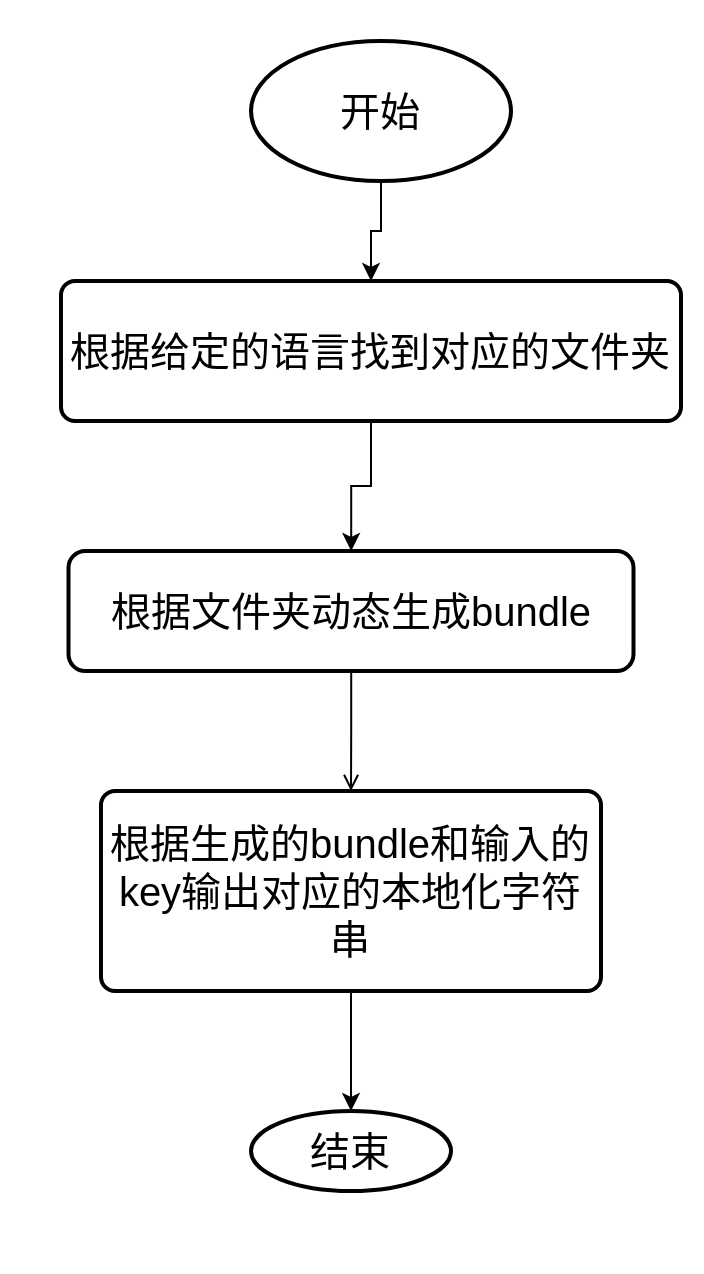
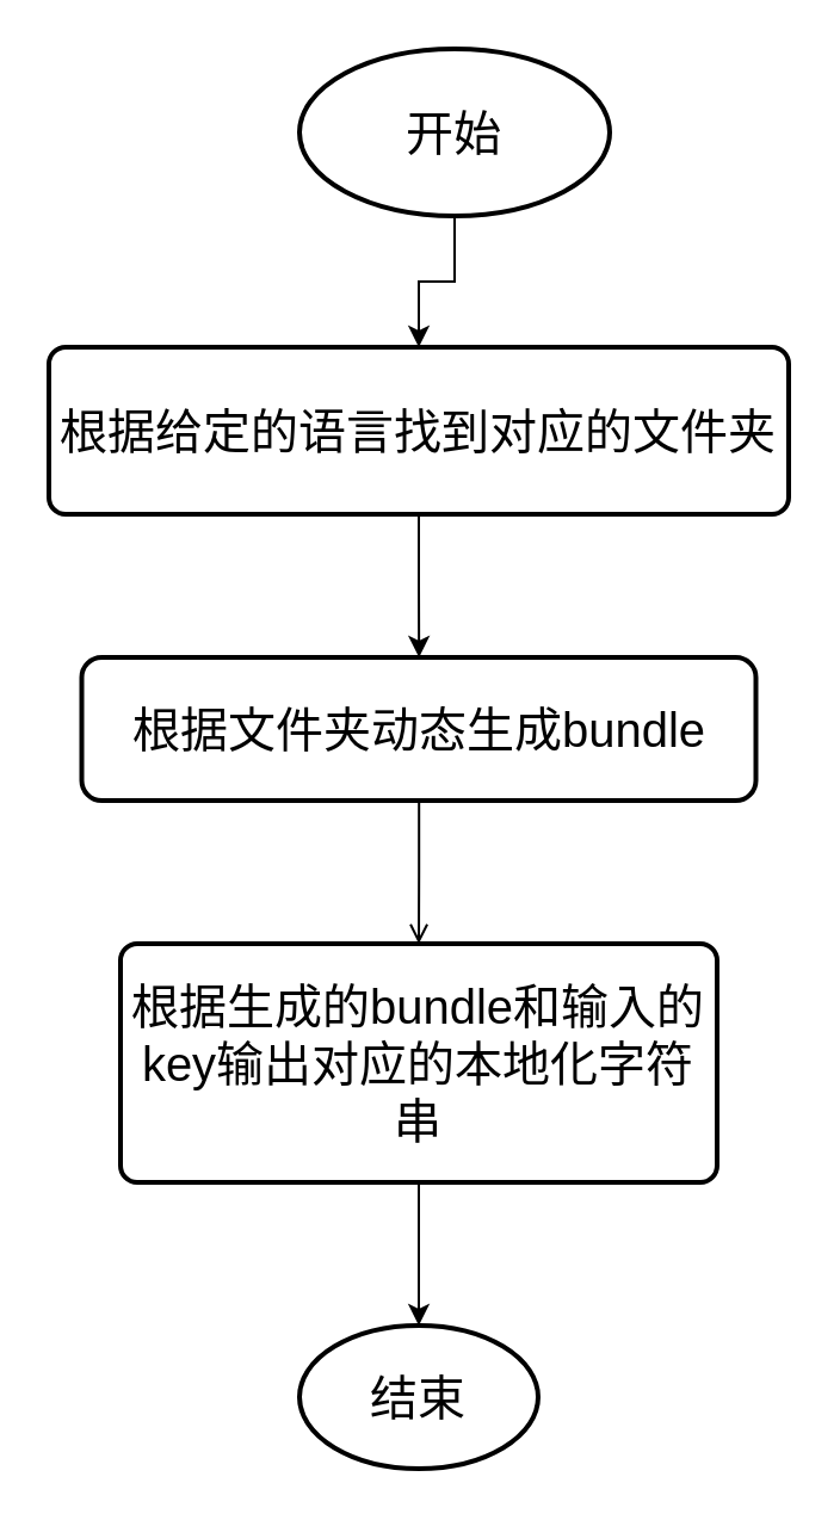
- <mxCell id="5" value="根据给定的语言找到对应的文件夹" style="rounded=1;whiteSpace=wrap;html=1;absoluteArcSize=1;arcSize=14;strokeWidth=2;fontSize=20;" vertex="1" parent="1"><mxGeometry x="30" y="140" width="310" height="70" as="geometry" /></mxCell>
+ <mxCell id="5" value="根据给定的语言找到对应的文件夹" style="rounded=1;whiteSpace=wrap;html=1;absoluteArcSize=1;arcSize=14;strokeWidth=2;fontSize=20;" vertex="1" parent="1"><mxGeometry x="20" y="145" width="310" height="70" as="geometry" /></mxCell>
- <mxCell id="10" value="结束" style="strokeWidth=2;html=1;shape=mxgraph.flowchart.start_1;whiteSpace=wrap;fontSize=20;" vertex="1" parent="1"><mxGeometry x="125" y="555" width="100" height="40" as="geometry" /></mxCell>
+ <mxCell id="10" value="结束" style="strokeWidth=2;html=1;shape=mxgraph.flowchart.start_1;whiteSpace=wrap;fontSize=20;" vertex="1" parent="1"><mxGeometry x="125" y="555" width="100" height="60" as="geometry" /></mxCell>
